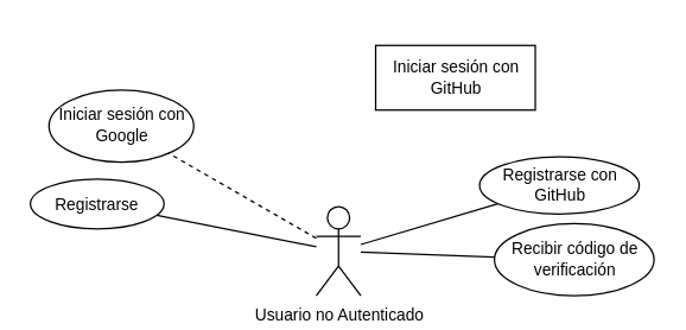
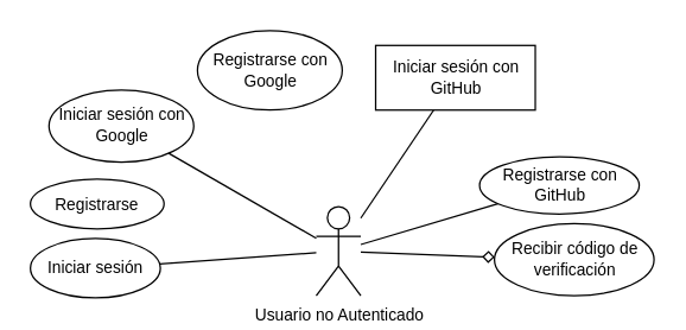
+ <mxCell id="12" value="Registrarse con Google" style="ellipse;whiteSpace=wrap;html=1;fontSize=11;" vertex="1" parent="1"><mxGeometry x="132.5" y="20" width="97.5" height="53.52" as="geometry" /></mxCell>
+ <mxCell id="4" style="edgeStyle=none;html=1;endArrow=none;endFill=0;fontSize=11;" edge="1" parent="1" source="8" target="11"><mxGeometry relative="1" as="geometry"><mxPoint x="362.5" y="148.52" as="targetPoint" /></mxGeometry></mxCell>
- <mxCell id="3" style="edgeStyle=none;html=1;endArrow=none;endFill=0;fontSize=11;dashed=1;" edge="1" parent="1" source="8" target="10"><mxGeometry relative="1" as="geometry"><mxPoint x="352.5" y="88.52" as="targetPoint" /></mxGeometry></mxCell>
+ <mxCell id="3" style="edgeStyle=none;html=1;endArrow=none;endFill=0;fontSize=11;" edge="1" parent="1" source="8" target="10"><mxGeometry relative="1" as="geometry"><mxPoint x="352.5" y="88.52" as="targetPoint" /></mxGeometry></mxCell>
- <mxCell id="6" style="edgeStyle=none;html=1;endArrow=none;endFill=0;fontSize=11;" edge="1" parent="1" source="8" target="14"><mxGeometry relative="1" as="geometry"><mxPoint x="92.5" y="138.52" as="targetPoint" /></mxGeometry></mxCell>
- <mxCell id="7" style="edgeStyle=none;html=1;endArrow=none;endFill=0;fontSize=11;" edge="1" parent="1" source="8" target="15"><mxGeometry relative="1" as="geometry"><mxPoint x="342.5" y="158.52" as="targetPoint" /></mxGeometry></mxCell>
+ <mxCell id="7" style="edgeStyle=none;html=1;endArrow=diamond;endFill=0;fontSize=11;" edge="1" parent="1" source="8" target="15"><mxGeometry relative="1" as="geometry"><mxPoint x="342.5" y="158.52" as="targetPoint" /></mxGeometry></mxCell>
+ <mxCell id="2" style="edgeStyle=none;html=1;endArrow=none;endFill=0;fontSize=11;" edge="1" parent="1" source="8" target="9"><mxGeometry relative="1" as="geometry"><mxPoint x="227.5" y="48.52" as="targetPoint" /></mxGeometry></mxCell>
+ <mxCell id="9" value="Iniciar sesión" style="ellipse;whiteSpace=wrap;html=1;fontSize=11;" vertex="1" parent="1"><mxGeometry x="20" y="160" width="87.5" height="40" as="geometry" /></mxCell>
